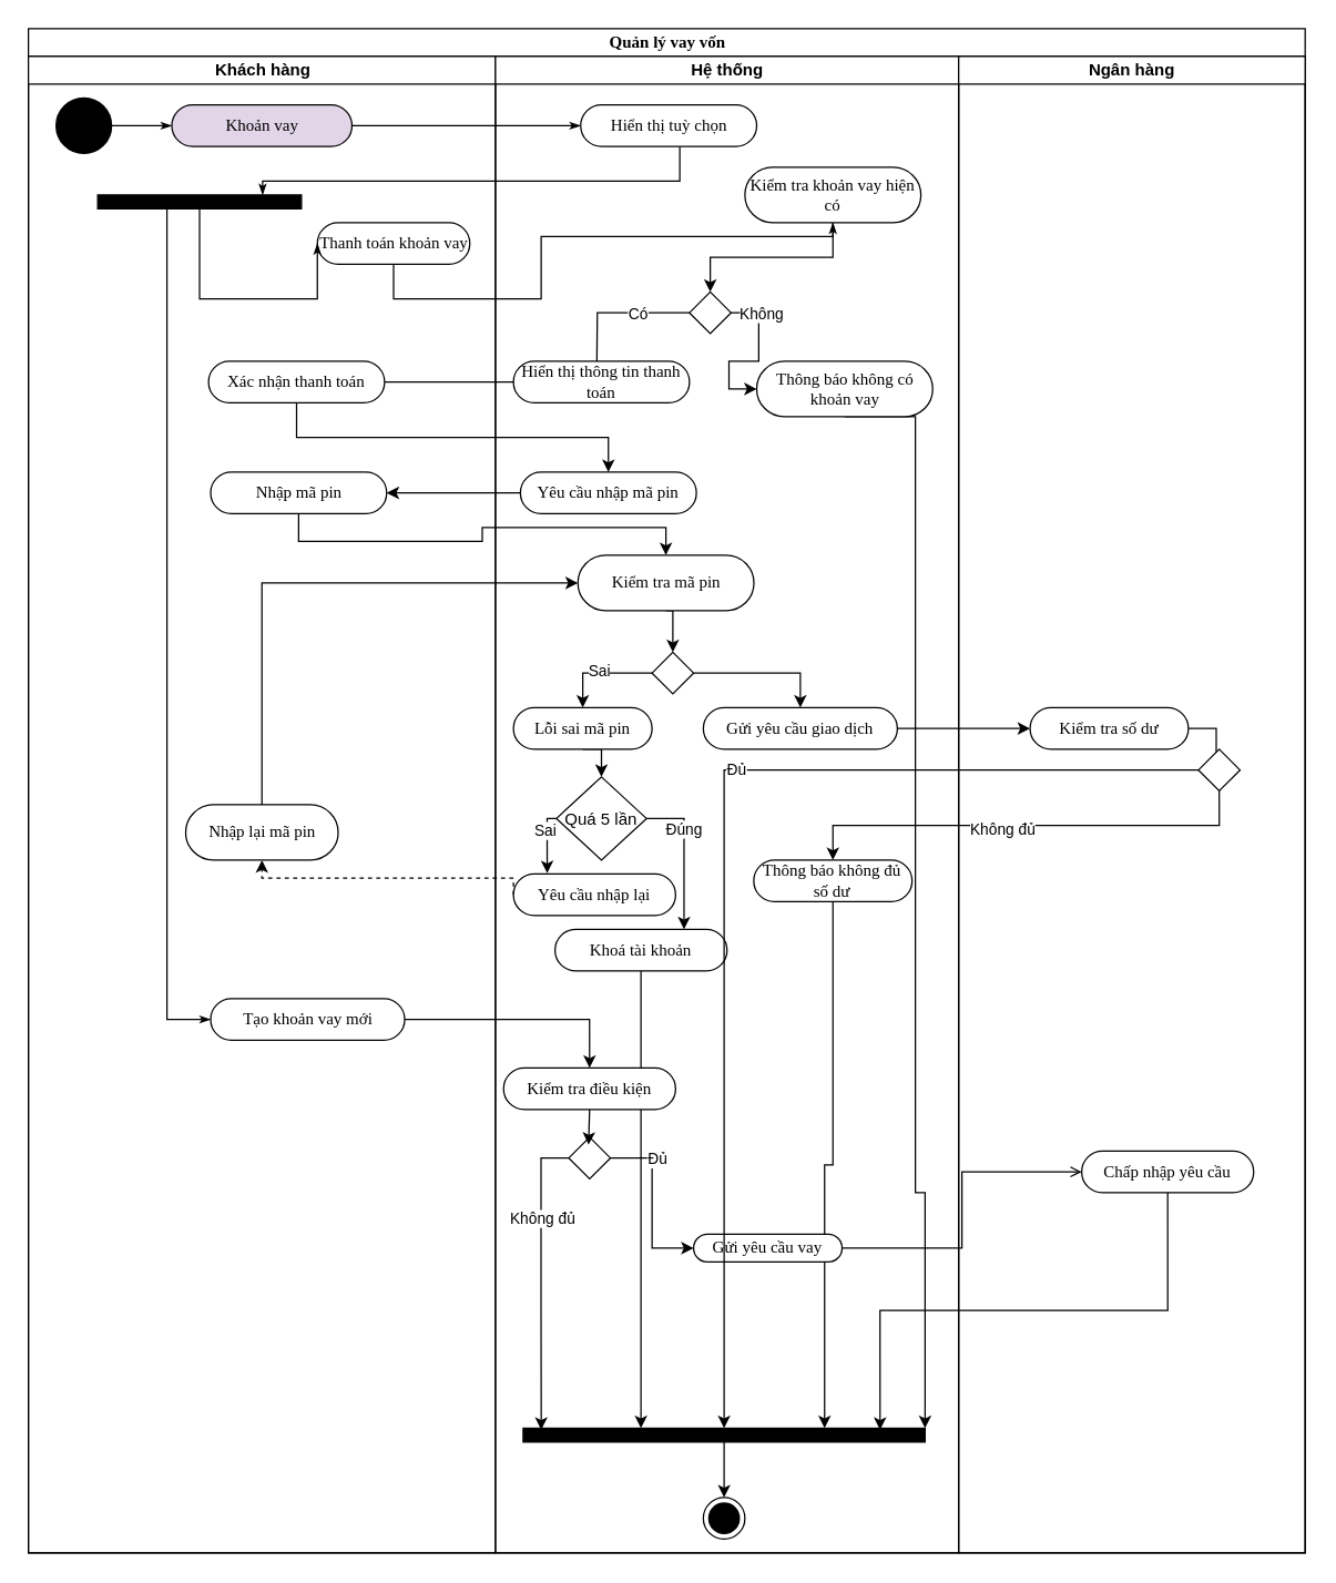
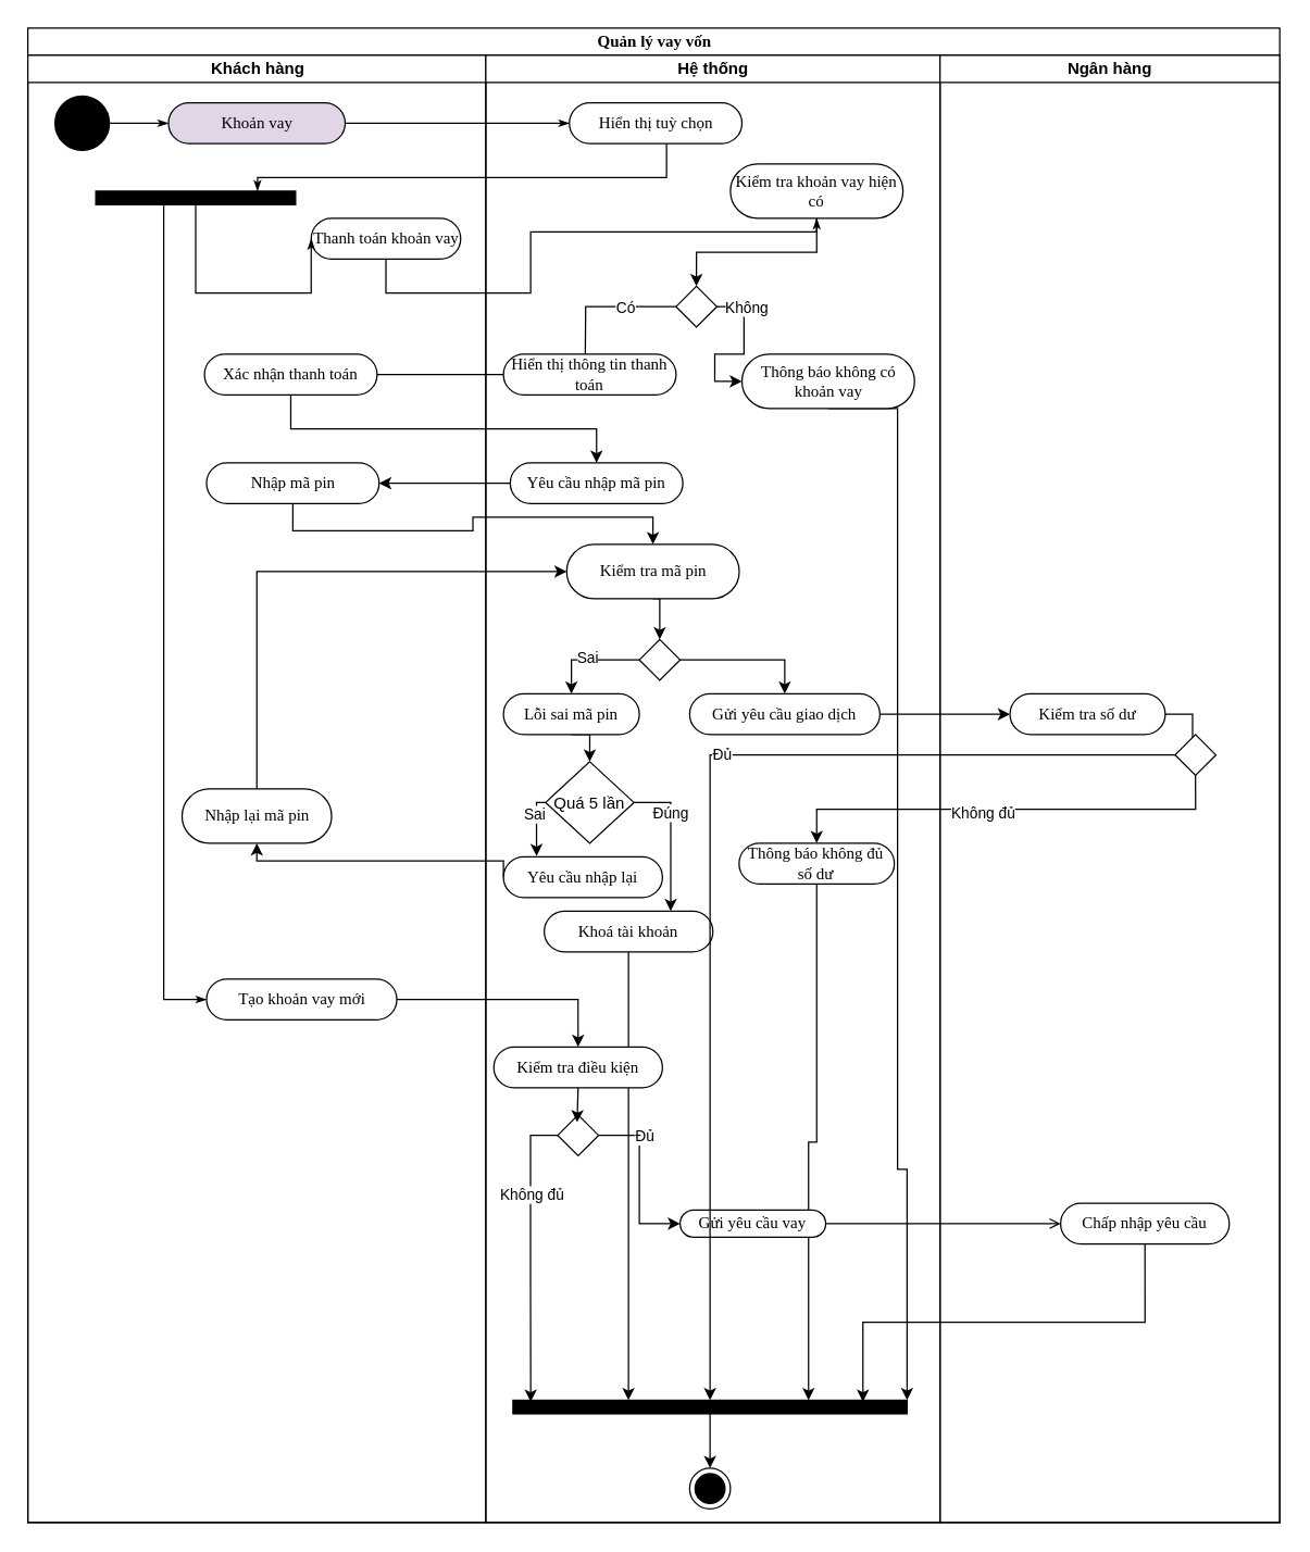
- <mxCell id="7" style="edgeStyle=elbowEdgeStyle;rounded=0;orthogonalLoop=1;jettySize=auto;html=1;elbow=vertical;exitX=0;exitY=0.5;exitDx=0;exitDy=0;dashed=1;" edge="1" parent="3" source="39" target="23"><mxGeometry relative="1" as="geometry" /></mxCell>
+ <mxCell id="7" style="edgeStyle=elbowEdgeStyle;rounded=0;orthogonalLoop=1;jettySize=auto;html=1;elbow=vertical;exitX=0;exitY=0.5;exitDx=0;exitDy=0;" edge="1" parent="3" source="39" target="23"><mxGeometry relative="1" as="geometry" /></mxCell>
- <mxCell id="72" value="Chấp nhập yêu cầu" style="rounded=1;whiteSpace=wrap;html=1;shadow=0;comic=0;labelBackgroundColor=none;strokeWidth=1;fontFamily=Verdana;fontSize=12;align=center;arcSize=50;" vertex="1" parent="68"><mxGeometry x="88.75" y="790" width="124.12" height="30" as="geometry" /></mxCell>
+ <mxCell id="72" value="Chấp nhập yêu cầu" style="rounded=1;whiteSpace=wrap;html=1;shadow=0;comic=0;labelBackgroundColor=none;strokeWidth=1;fontFamily=Verdana;fontSize=12;align=center;arcSize=50;" vertex="1" parent="68"><mxGeometry x="88.75" y="845" width="124.12" height="30" as="geometry" /></mxCell>
